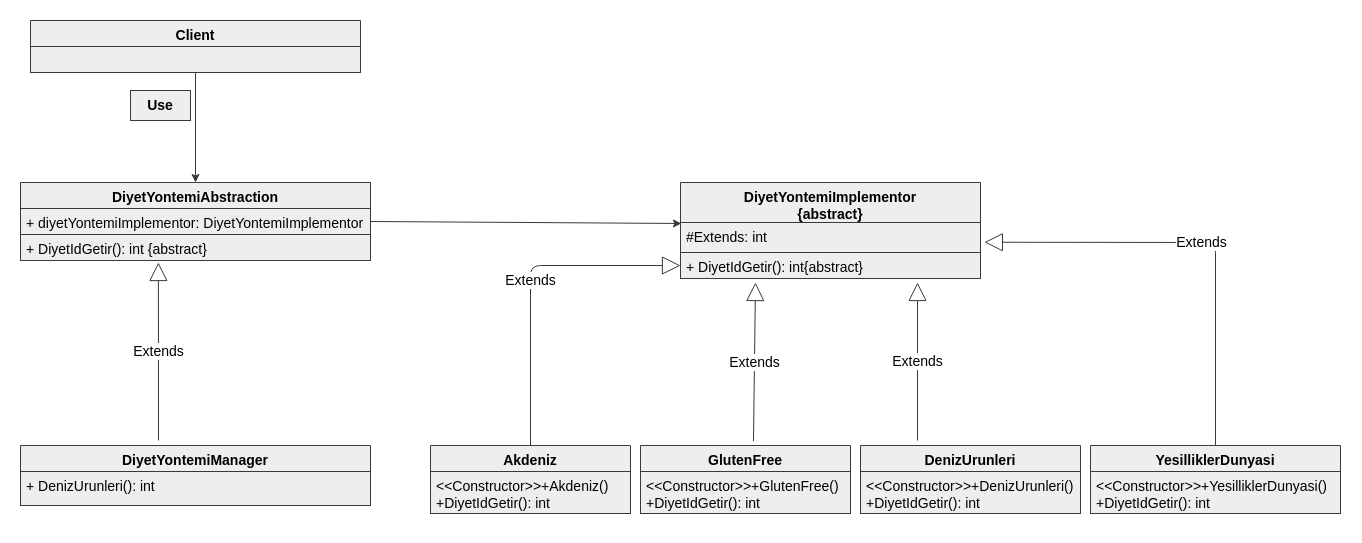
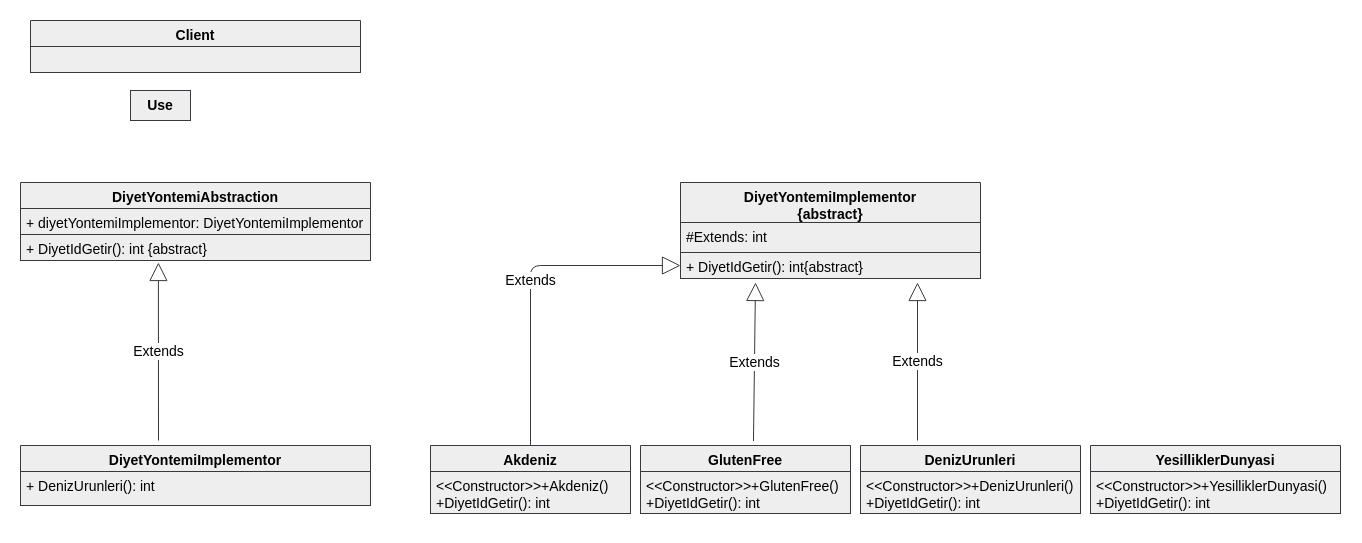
- <mxCell id="25" style="edgeStyle=orthogonalEdgeStyle;rounded=0;orthogonalLoop=1;jettySize=auto;html=1;fontSize=14;fillColor=#eeeeee;strokeColor=#36393d;" parent="1" source="26" target="15" edge="1"><mxGeometry relative="1" as="geometry" /></mxCell>
- <mxCell id="18" value="" style="endArrow=classic;html=1;exitX=1;exitY=0.5;exitDx=0;exitDy=0;entryX=0.003;entryY=0.033;entryDx=0;entryDy=0;entryPerimeter=0;fontSize=14;fillColor=#eeeeee;strokeColor=#36393d;" parent="1" source="16" target="23" edge="1"><mxGeometry width="50" height="50" relative="1" as="geometry"><mxPoint x="440" y="332" as="sourcePoint" /><mxPoint x="670" y="339" as="targetPoint" /></mxGeometry></mxCell>
- <mxCell id="12" value="Extends" style="endArrow=block;endSize=16;endFill=0;html=1;exitX=0.5;exitY=0;exitDx=0;exitDy=0;entryX=1.013;entryY=0.658;entryDx=0;entryDy=0;entryPerimeter=0;fontSize=14;fillColor=#eeeeee;strokeColor=#36393d;" parent="1" source="9" target="23" edge="1"><mxGeometry width="160" relative="1" as="geometry"><mxPoint x="1135.87" y="500" as="sourcePoint" /><mxPoint x="960" y="380" as="targetPoint" /><Array as="points"><mxPoint x="1215" y="242" /></Array></mxGeometry></mxCell>
- <mxCell id="20" value="DiyetYontemiManager" style="swimlane;fontStyle=1;align=center;verticalAlign=top;childLayout=stackLayout;horizontal=1;startSize=26;horizontalStack=0;resizeParent=1;resizeParentMax=0;resizeLast=0;collapsible=1;marginBottom=0;fontSize=14;strokeColor=#36393d;fillColor=#eeeeee;" parent="1" vertex="1"><mxGeometry x="20" y="445" width="350" height="60" as="geometry" /></mxCell>
+ <mxCell id="20" value="DiyetYontemiImplementor" style="swimlane;fontStyle=1;align=center;verticalAlign=top;childLayout=stackLayout;horizontal=1;startSize=26;horizontalStack=0;resizeParent=1;resizeParentMax=0;resizeLast=0;collapsible=1;marginBottom=0;fontSize=14;strokeColor=#36393d;fillColor=#eeeeee;" parent="1" vertex="1"><mxGeometry x="20" y="445" width="350" height="60" as="geometry" /></mxCell>
